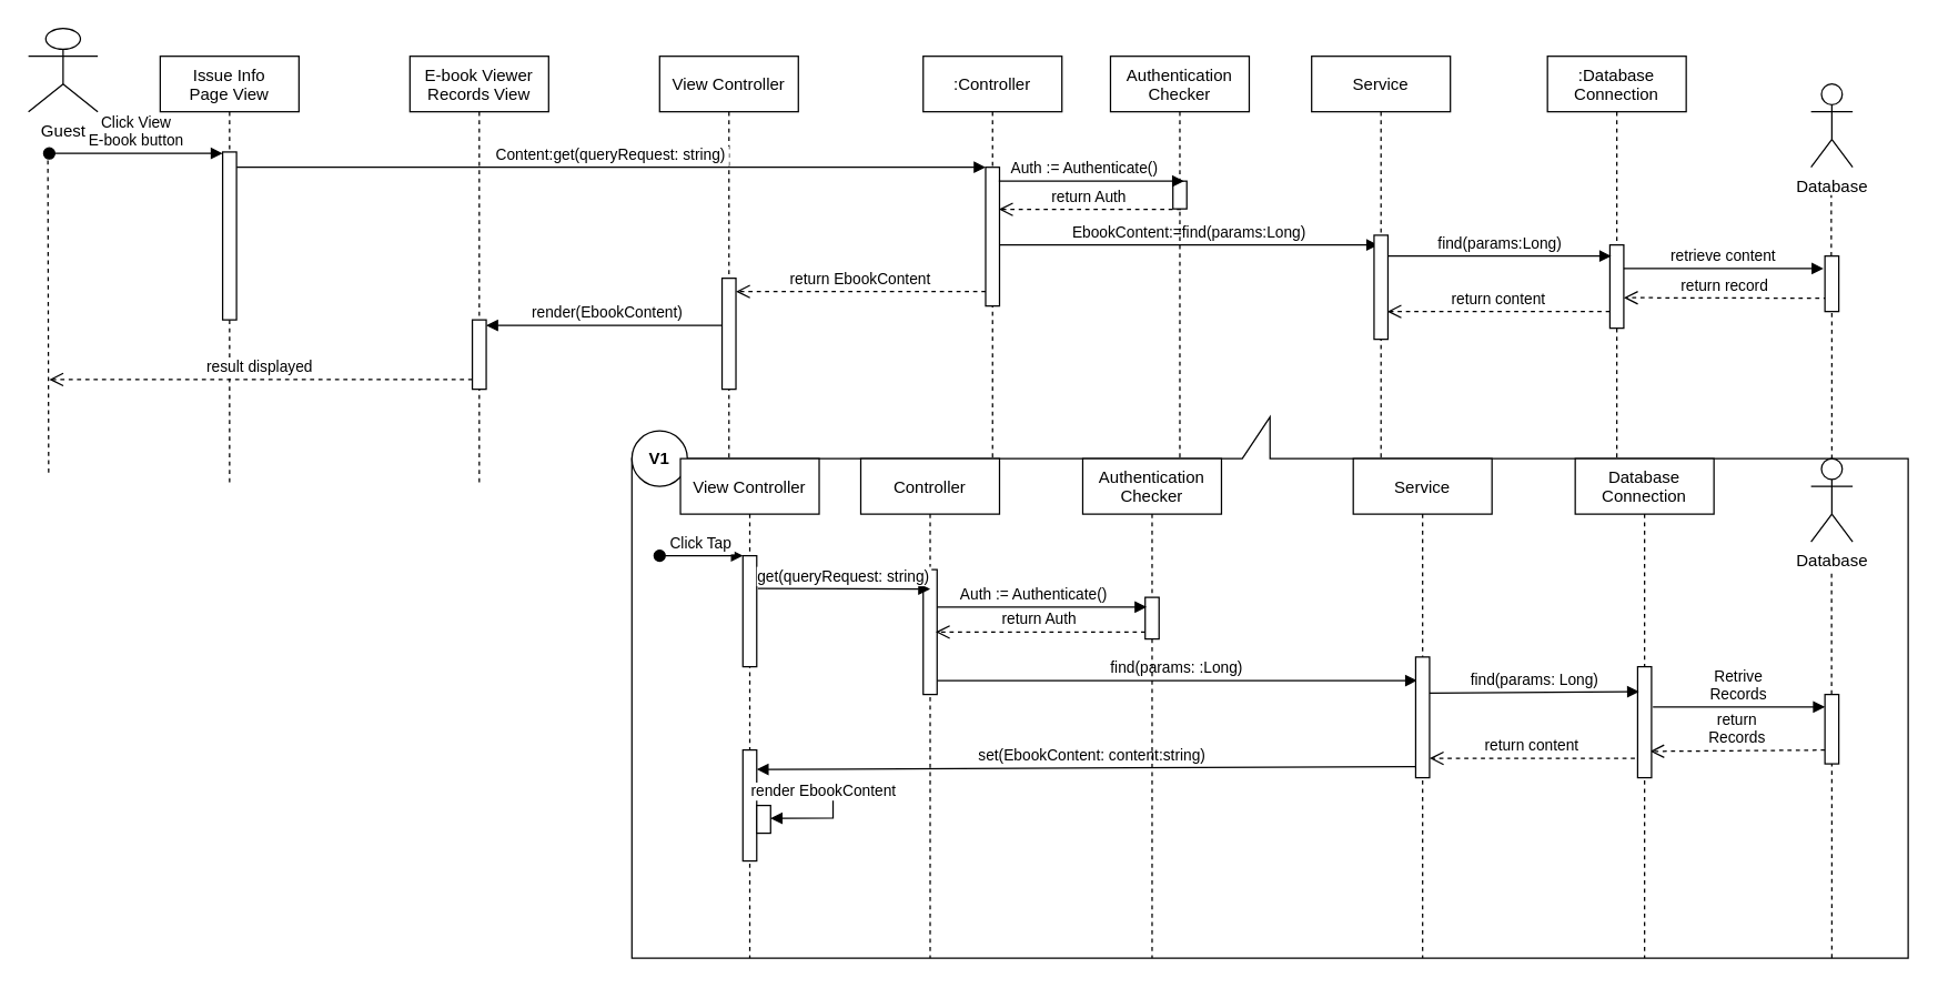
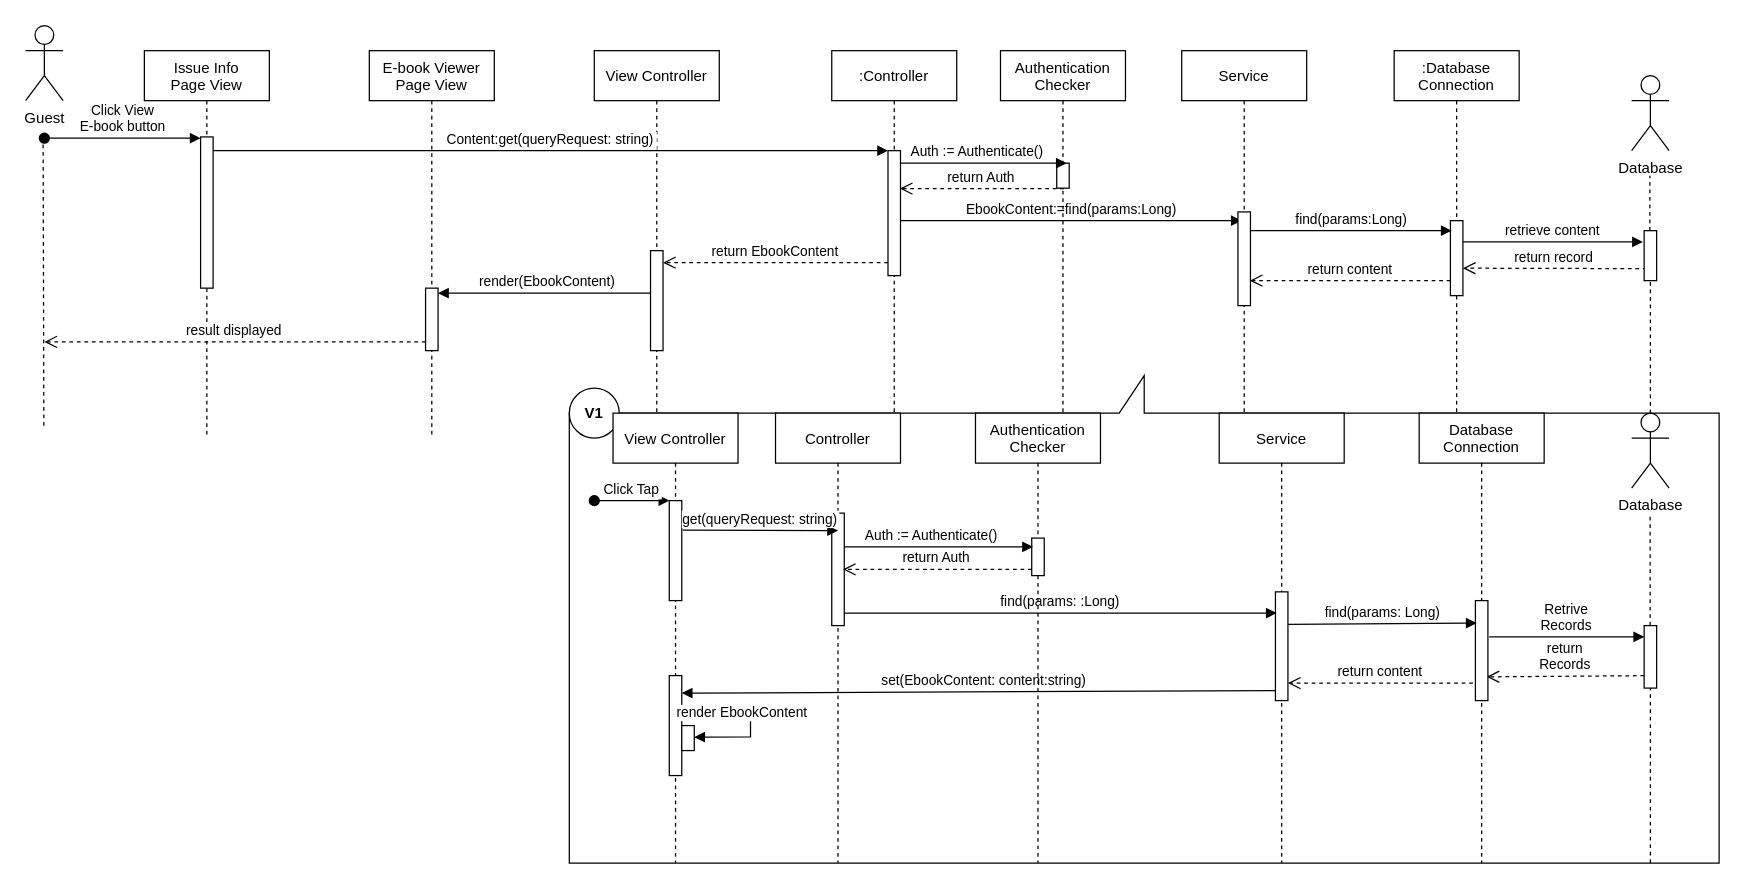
- <mxCell id="9" value="Guest" style="shape=umlActor;verticalLabelPosition=bottom;verticalAlign=top;html=1;outlineConnect=0;" parent="1" vertex="1"><mxGeometry x="20" y="20" width="50" height="60" as="geometry" /></mxCell>
+ <mxCell id="9" value="Guest" style="shape=umlActor;verticalLabelPosition=bottom;verticalAlign=top;html=1;outlineConnect=0;" parent="1" vertex="1"><mxGeometry x="20" y="20" width="30" height="60" as="geometry" /></mxCell>
- <mxCell id="61" value="E-book Viewer&#10;Records View" style="shape=umlLifeline;perimeter=lifelinePerimeter;container=1;collapsible=0;recursiveResize=0;rounded=0;shadow=0;strokeWidth=1;" parent="1" vertex="1"><mxGeometry x="295" y="40" width="100" height="310" as="geometry" /></mxCell>
+ <mxCell id="61" value="E-book Viewer&#10;Page View" style="shape=umlLifeline;perimeter=lifelinePerimeter;container=1;collapsible=0;recursiveResize=0;rounded=0;shadow=0;strokeWidth=1;" parent="1" vertex="1"><mxGeometry x="295" y="40" width="100" height="310" as="geometry" /></mxCell>
